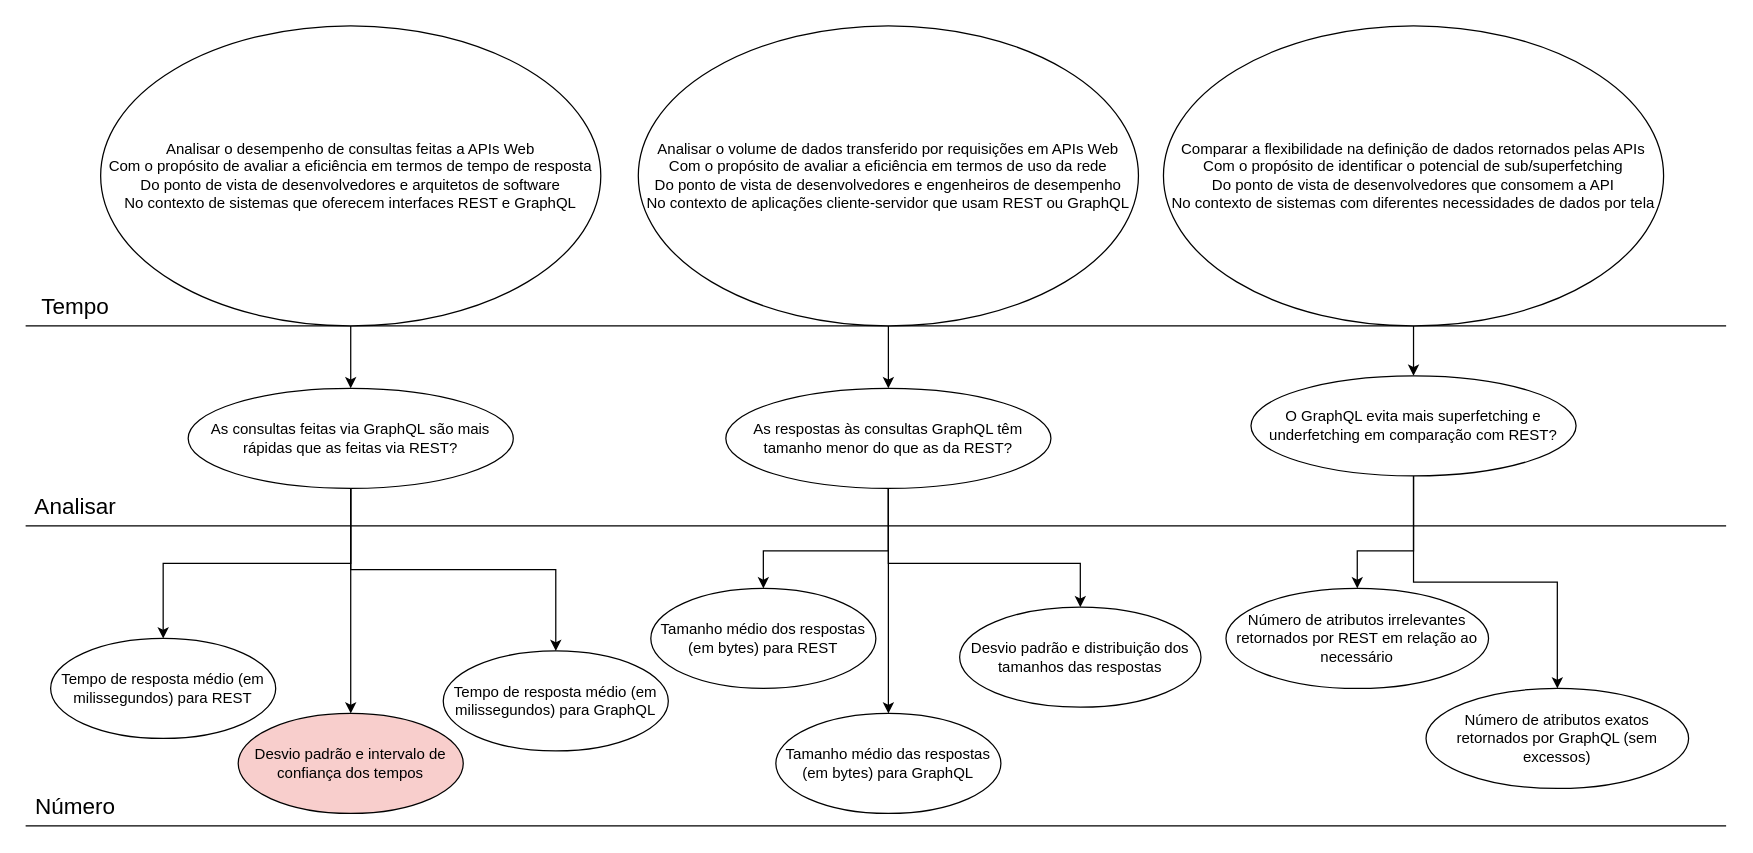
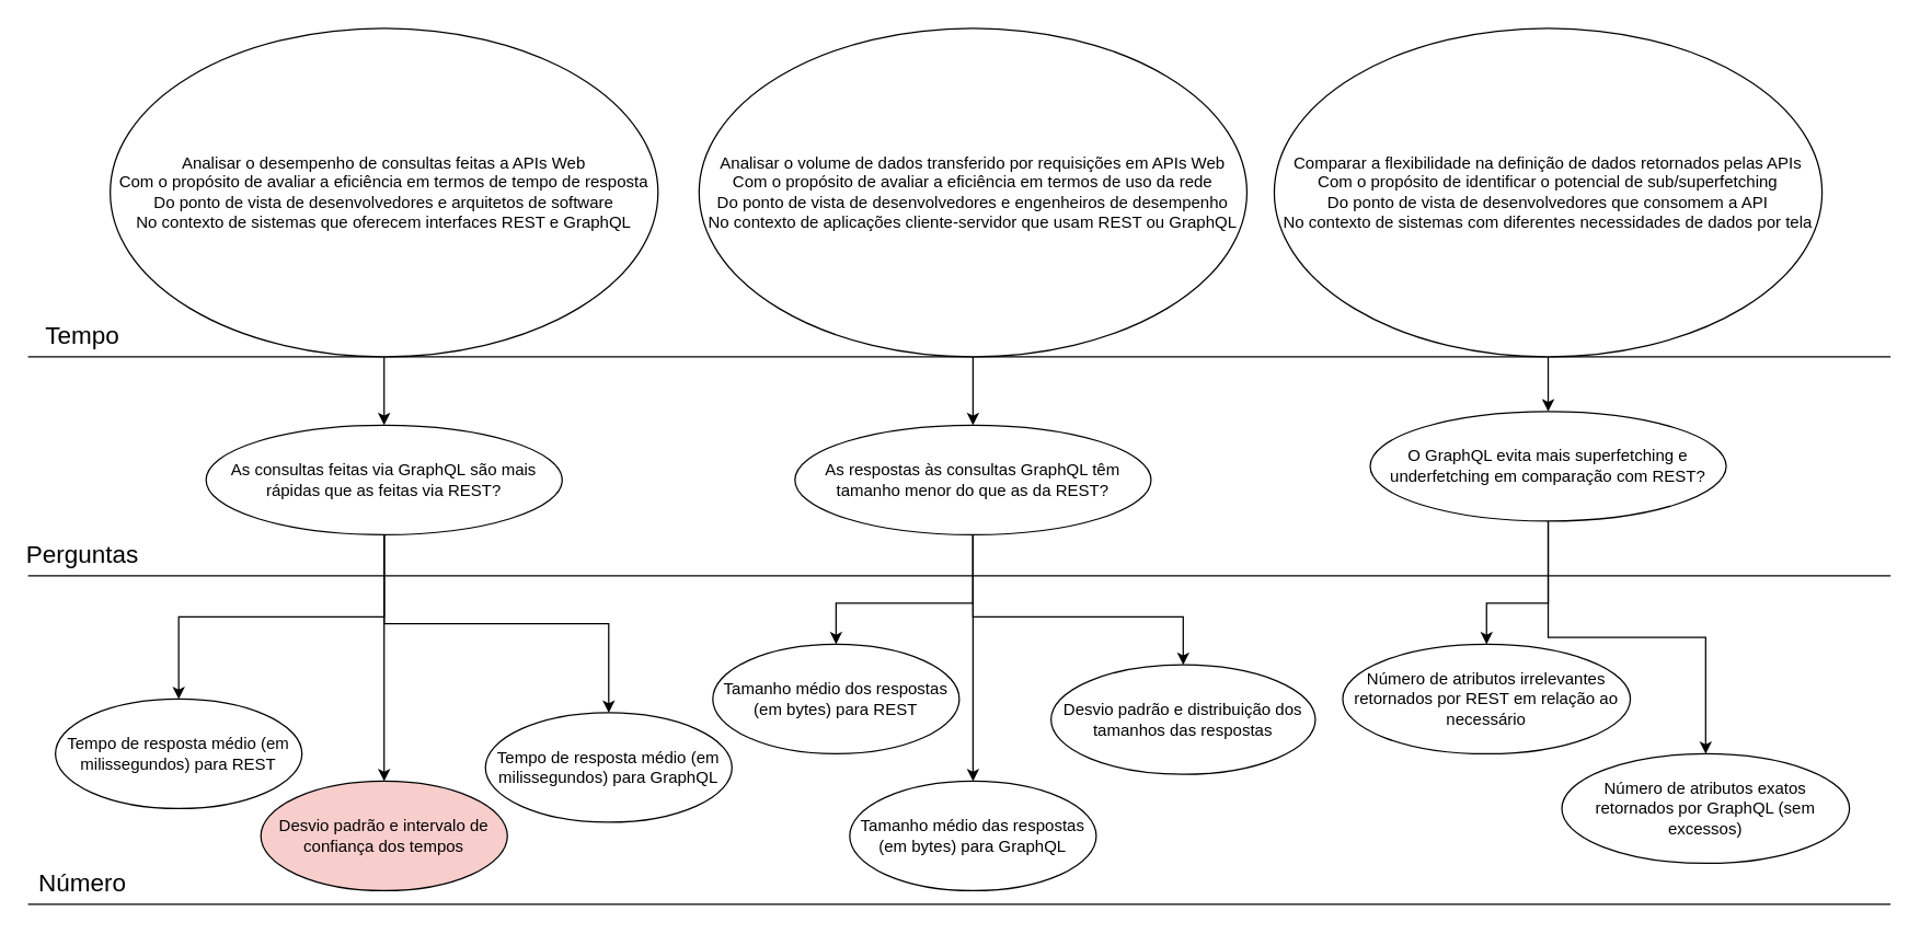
- <mxCell id="16" value="&lt;span style=&quot;font-size: 18px;&quot;&gt;Analisar&lt;/span&gt;" style="text;html=1;align=center;verticalAlign=middle;whiteSpace=wrap;rounded=0;" vertex="1" parent="1"><mxGeometry x="20" y="390" width="80" height="30" as="geometry" /></mxCell>
+ <mxCell id="16" value="&lt;span style=&quot;font-size: 18px;&quot;&gt;Perguntas&lt;/span&gt;" style="text;html=1;align=center;verticalAlign=middle;whiteSpace=wrap;rounded=0;" vertex="1" parent="1"><mxGeometry x="20" y="390" width="80" height="30" as="geometry" /></mxCell>
